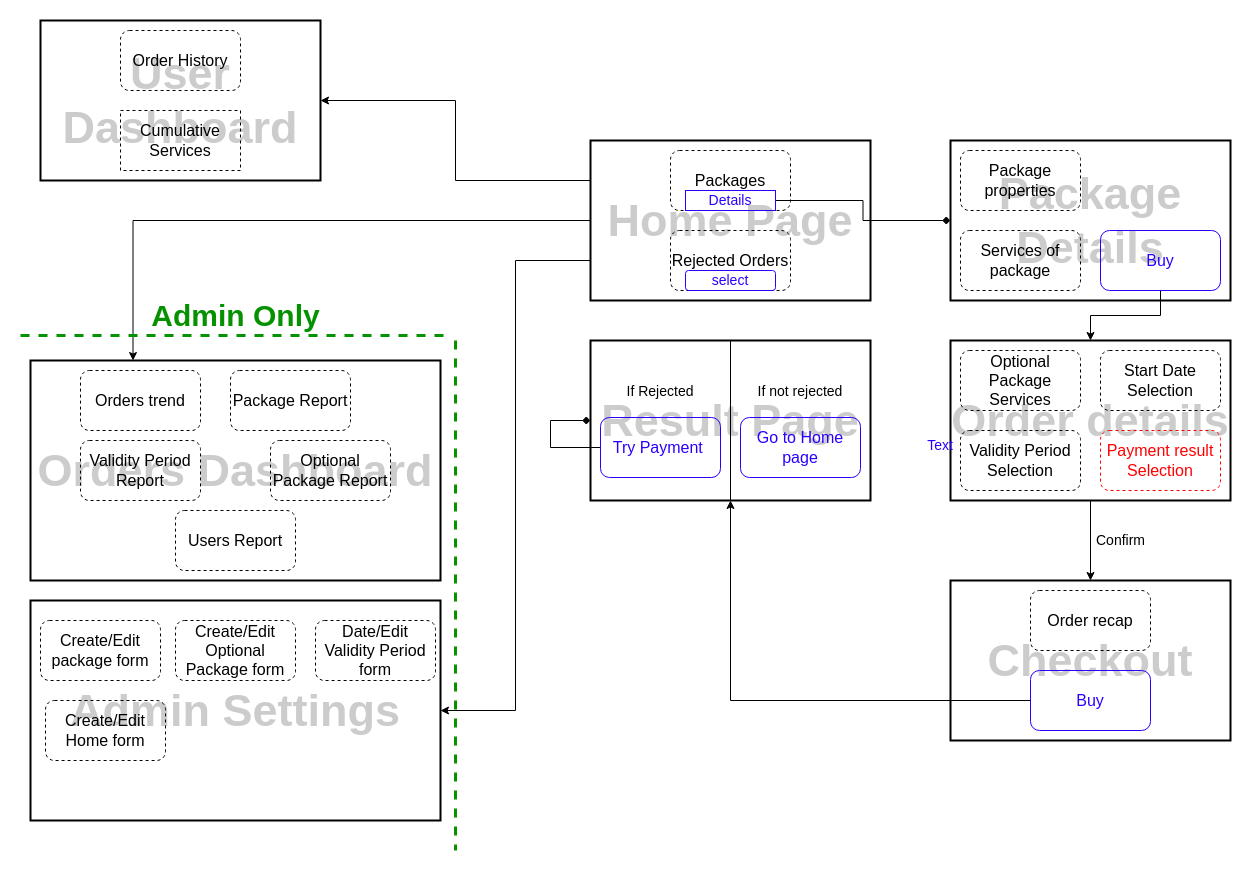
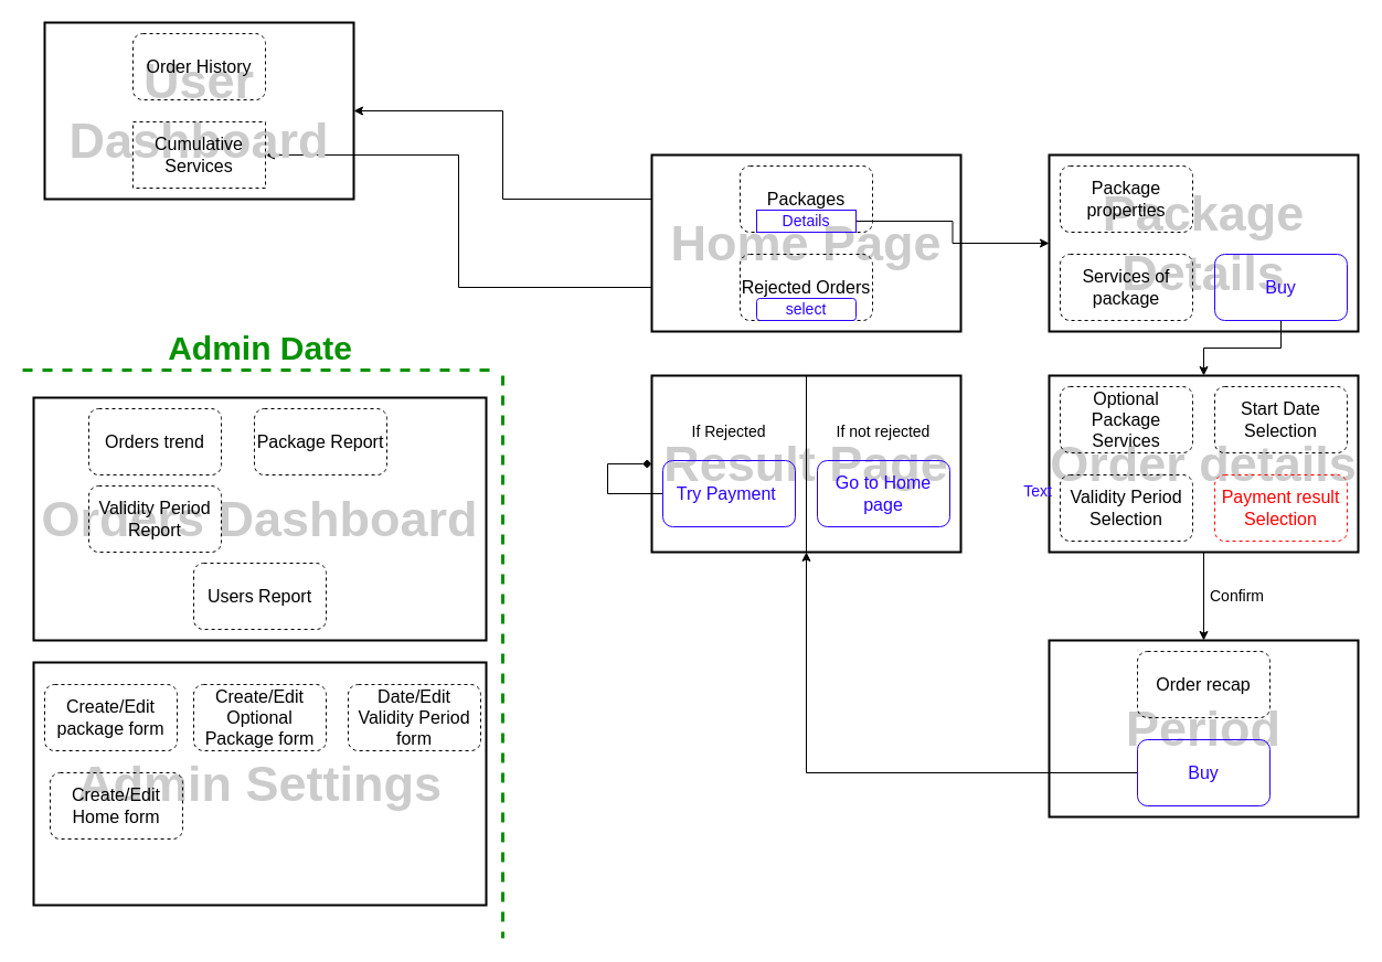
- <mxCell id="4" style="edgeStyle=orthogonalEdgeStyle;rounded=0;orthogonalLoop=1;jettySize=auto;html=1;exitX=0;exitY=0.5;exitDx=0;exitDy=0;entryX=0.25;entryY=0;entryDx=0;entryDy=0;fontSize=30;fontColor=#059100;" edge="1" parent="1" source="5" target="41"><mxGeometry relative="1" as="geometry" /></mxCell>
- <mxCell id="31" style="edgeStyle=orthogonalEdgeStyle;rounded=0;orthogonalLoop=1;jettySize=auto;html=1;exitX=1;exitY=0.5;exitDx=0;exitDy=0;fontSize=14;fontColor=#000000;endArrow=diamond;" edge="1" parent="1" source="32" target="8"><mxGeometry relative="1" as="geometry" /></mxCell>
+ <mxCell id="31" style="edgeStyle=orthogonalEdgeStyle;rounded=0;orthogonalLoop=1;jettySize=auto;html=1;exitX=1;exitY=0.5;exitDx=0;exitDy=0;fontSize=14;fontColor=#000000;" edge="1" parent="1" source="32" target="8"><mxGeometry relative="1" as="geometry" /></mxCell>
- <mxCell id="40" value="&lt;font size=&quot;1&quot; color=&quot;#059100&quot;&gt;&lt;b style=&quot;font-size: 30px&quot;&gt;Admin Only&lt;/b&gt;&lt;/font&gt;" style="text;html=1;align=center;verticalAlign=middle;resizable=0;points=[];autosize=1;strokeColor=none;fillColor=none;fontSize=14;fontColor=#2B00FF;" vertex="1" parent="1"><mxGeometry x="145" y="300" width="180" height="30" as="geometry" /></mxCell>
+ <mxCell id="40" value="&lt;font size=&quot;1&quot; color=&quot;#059100&quot;&gt;&lt;b style=&quot;font-size: 30px&quot;&gt;Admin Date&lt;/b&gt;&lt;/font&gt;" style="text;html=1;align=center;verticalAlign=middle;resizable=0;points=[];autosize=1;strokeColor=none;fillColor=none;fontSize=14;fontColor=#2B00FF;" vertex="1" parent="1"><mxGeometry x="145" y="300" width="180" height="30" as="geometry" /></mxCell>
- <mxCell id="45" value="&lt;font style=&quot;font-size: 16px&quot;&gt;Optional Package Report&lt;/font&gt;" style="rounded=1;whiteSpace=wrap;html=1;fillColor=none;dashed=1;" vertex="1" parent="1"><mxGeometry x="270" y="440" width="120" height="60" as="geometry" /></mxCell>
- <mxCell id="3" style="edgeStyle=orthogonalEdgeStyle;rounded=0;orthogonalLoop=1;jettySize=auto;html=1;exitX=0;exitY=0.75;exitDx=0;exitDy=0;entryX=1;entryY=0.5;entryDx=0;entryDy=0;fontSize=30;fontColor=#059100;" edge="1" parent="1" source="5" target="47"><mxGeometry relative="1" as="geometry" /></mxCell>
+ <mxCell id="3" style="edgeStyle=orthogonalEdgeStyle;rounded=0;orthogonalLoop=1;jettySize=auto;html=1;exitX=0;exitY=0.75;exitDx=0;exitDy=0;fontSize=30;fontColor=#059100;" edge="1" parent="1" source="5" target="36"><mxGeometry relative="1" as="geometry" /></mxCell>
- <mxCell id="26" value="&lt;h1 style=&quot;font-size: 45px&quot;&gt;&lt;font color=&quot;#cccccc&quot;&gt;Checkout&lt;/font&gt;&lt;/h1&gt;" style="rounded=0;whiteSpace=wrap;html=1;fillColor=none;strokeWidth=2;" vertex="1" parent="1"><mxGeometry x="950" y="580" width="280" height="160" as="geometry" /></mxCell>
+ <mxCell id="26" value="&lt;h1 style=&quot;font-size: 45px&quot;&gt;&lt;font color=&quot;#cccccc&quot;&gt;Period&lt;/font&gt;&lt;/h1&gt;" style="rounded=0;whiteSpace=wrap;html=1;fillColor=none;strokeWidth=2;" vertex="1" parent="1"><mxGeometry x="950" y="580" width="280" height="160" as="geometry" /></mxCell>
